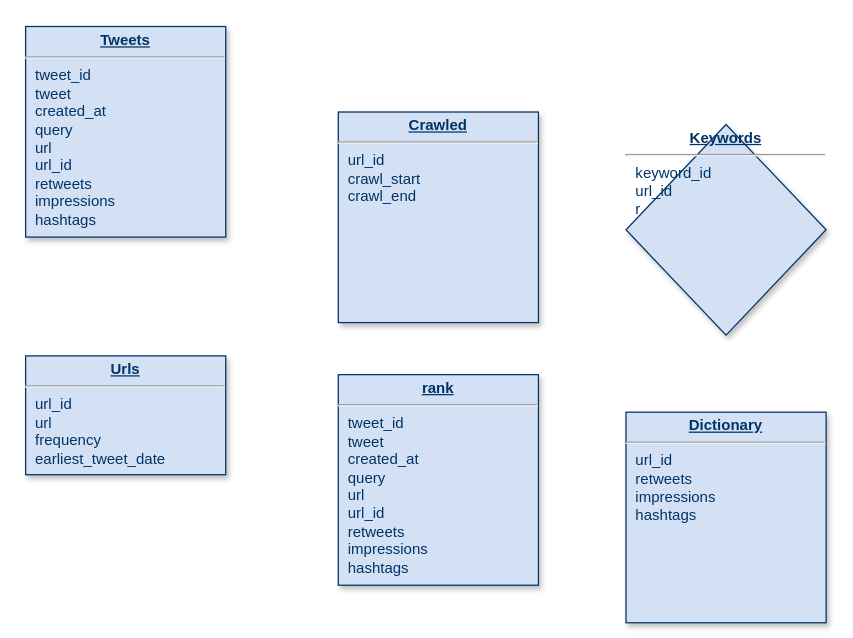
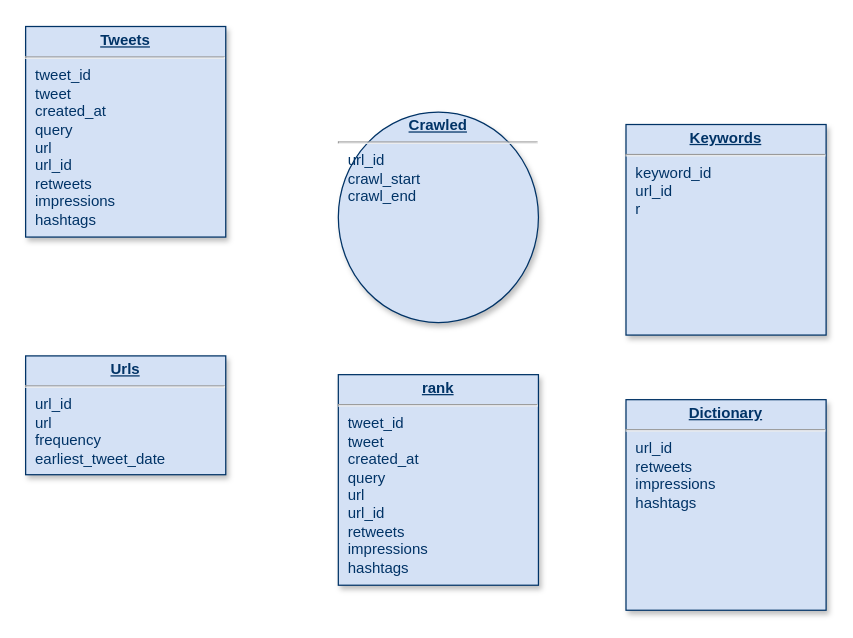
- <mxCell id="4" value="&lt;p style=&quot;margin: 0px; margin-top: 4px; text-align: center; text-decoration: underline;&quot;&gt;&lt;b&gt;Crawled&lt;/b&gt;&lt;/p&gt;&lt;hr&gt;&lt;p style=&quot;margin: 0px; margin-left: 8px;&quot;&gt;&lt;span style=&quot;background-color: initial;&quot;&gt;url_id&lt;/span&gt;&lt;br&gt;&lt;/p&gt;&lt;p style=&quot;margin: 0px; margin-left: 8px;&quot;&gt;crawl_start&lt;/p&gt;&lt;p style=&quot;margin: 0px; margin-left: 8px;&quot;&gt;crawl_end&lt;/p&gt;" style="verticalAlign=top;align=left;overflow=fill;fontSize=12;fontFamily=Helvetica;html=1;strokeColor=#003366;shadow=1;fillColor=#D4E1F5;fontColor=#003366" parent="1" vertex="1"><mxGeometry x="270" y="89" width="160" height="168.36" as="geometry" /></mxCell>
+ <mxCell id="4" value="&lt;p style=&quot;margin: 0px; margin-top: 4px; text-align: center; text-decoration: underline;&quot;&gt;&lt;b&gt;Crawled&lt;/b&gt;&lt;/p&gt;&lt;hr&gt;&lt;p style=&quot;margin: 0px; margin-left: 8px;&quot;&gt;&lt;span style=&quot;background-color: initial;&quot;&gt;url_id&lt;/span&gt;&lt;br&gt;&lt;/p&gt;&lt;p style=&quot;margin: 0px; margin-left: 8px;&quot;&gt;crawl_start&lt;/p&gt;&lt;p style=&quot;margin: 0px; margin-left: 8px;&quot;&gt;crawl_end&lt;/p&gt;" style="ellipse;verticalAlign=top;align=left;overflow=fill;fontSize=12;fontFamily=Helvetica;html=1;strokeColor=#003366;shadow=1;fillColor=#D4E1F5;fontColor=#003366;" parent="1" vertex="1"><mxGeometry x="270" y="89" width="160" height="168.36" as="geometry" /></mxCell>
- <mxCell id="6" value="&lt;p style=&quot;margin: 0px; margin-top: 4px; text-align: center; text-decoration: underline;&quot;&gt;&lt;b&gt;Keywords&lt;/b&gt;&lt;/p&gt;&lt;hr&gt;&lt;p style=&quot;margin: 0px; margin-left: 8px;&quot;&gt;keyword_id&lt;/p&gt;&lt;p style=&quot;margin: 0px; margin-left: 8px;&quot;&gt;url_id&lt;/p&gt;&lt;p style=&quot;margin: 0px; margin-left: 8px;&quot;&gt;r&lt;/p&gt;" style="rhombus;verticalAlign=top;align=left;overflow=fill;fontSize=12;fontFamily=Helvetica;html=1;strokeColor=#003366;shadow=1;fillColor=#D4E1F5;fontColor=#003366;" parent="1" vertex="1"><mxGeometry x="500" y="99" width="160" height="168.36" as="geometry" /></mxCell>
+ <mxCell id="6" value="&lt;p style=&quot;margin: 0px; margin-top: 4px; text-align: center; text-decoration: underline;&quot;&gt;&lt;b&gt;Keywords&lt;/b&gt;&lt;/p&gt;&lt;hr&gt;&lt;p style=&quot;margin: 0px; margin-left: 8px;&quot;&gt;keyword_id&lt;/p&gt;&lt;p style=&quot;margin: 0px; margin-left: 8px;&quot;&gt;url_id&lt;/p&gt;&lt;p style=&quot;margin: 0px; margin-left: 8px;&quot;&gt;r&lt;/p&gt;" style="verticalAlign=top;align=left;overflow=fill;fontSize=12;fontFamily=Helvetica;html=1;strokeColor=#003366;shadow=1;fillColor=#D4E1F5;fontColor=#003366" parent="1" vertex="1"><mxGeometry x="500" y="99" width="160" height="168.36" as="geometry" /></mxCell>
- <mxCell id="7" value="&lt;p style=&quot;margin: 0px; margin-top: 4px; text-align: center; text-decoration: underline;&quot;&gt;&lt;b&gt;Dictionary&lt;/b&gt;&lt;/p&gt;&lt;hr&gt;&lt;p style=&quot;margin: 0px; margin-left: 8px;&quot;&gt;&lt;span style=&quot;background-color: initial;&quot;&gt;url_id&lt;/span&gt;&lt;br&gt;&lt;/p&gt;&lt;p style=&quot;margin: 0px; margin-left: 8px;&quot;&gt;retweets&lt;/p&gt;&lt;p style=&quot;margin: 0px; margin-left: 8px;&quot;&gt;impressions&lt;/p&gt;&lt;p style=&quot;margin: 0px; margin-left: 8px;&quot;&gt;hashtags&lt;/p&gt;" style="verticalAlign=top;align=left;overflow=fill;fontSize=12;fontFamily=Helvetica;html=1;strokeColor=#003366;shadow=1;fillColor=#D4E1F5;fontColor=#003366" parent="1" vertex="1"><mxGeometry x="500" y="329" width="160" height="168.36" as="geometry" /></mxCell>
+ <mxCell id="7" value="&lt;p style=&quot;margin: 0px; margin-top: 4px; text-align: center; text-decoration: underline;&quot;&gt;&lt;b&gt;Dictionary&lt;/b&gt;&lt;/p&gt;&lt;hr&gt;&lt;p style=&quot;margin: 0px; margin-left: 8px;&quot;&gt;&lt;span style=&quot;background-color: initial;&quot;&gt;url_id&lt;/span&gt;&lt;br&gt;&lt;/p&gt;&lt;p style=&quot;margin: 0px; margin-left: 8px;&quot;&gt;retweets&lt;/p&gt;&lt;p style=&quot;margin: 0px; margin-left: 8px;&quot;&gt;impressions&lt;/p&gt;&lt;p style=&quot;margin: 0px; margin-left: 8px;&quot;&gt;hashtags&lt;/p&gt;" style="verticalAlign=top;align=left;overflow=fill;fontSize=12;fontFamily=Helvetica;html=1;strokeColor=#003366;shadow=1;fillColor=#D4E1F5;fontColor=#003366" parent="1" vertex="1"><mxGeometry x="500" y="319" width="160" height="168.36" as="geometry" /></mxCell>
